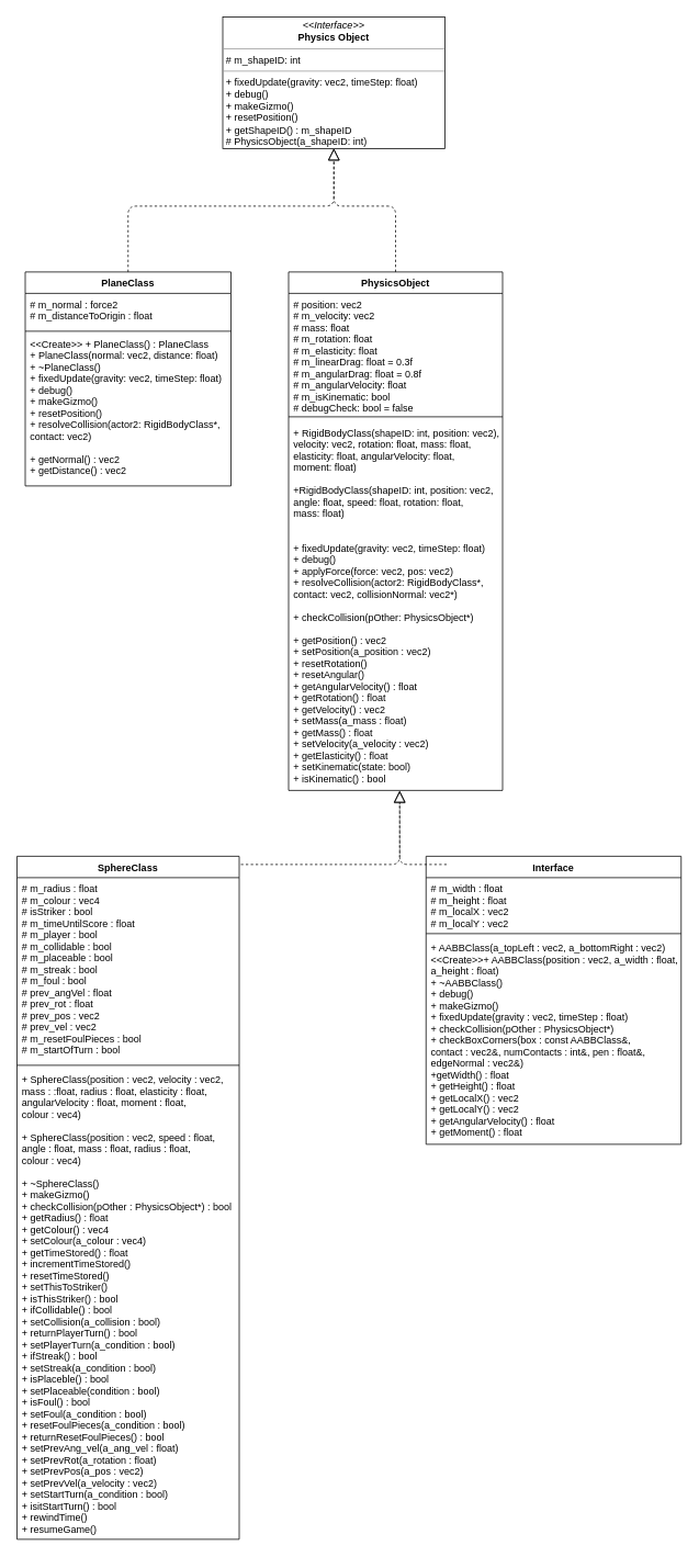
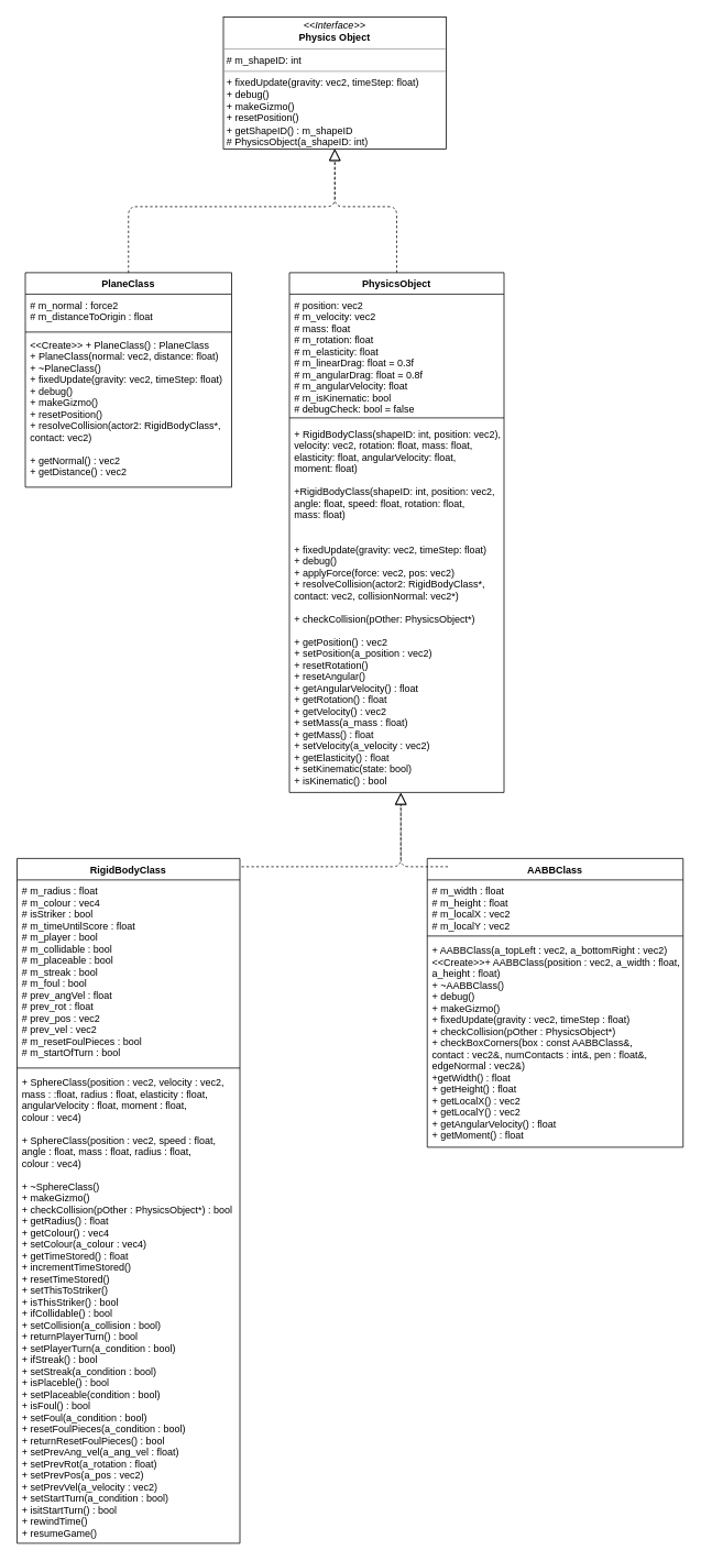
- <mxCell id="14" value="SphereClass" style="swimlane;fontStyle=1;align=center;verticalAlign=top;childLayout=stackLayout;horizontal=1;startSize=26;horizontalStack=0;resizeParent=1;resizeParentMax=0;resizeLast=0;collapsible=1;marginBottom=0;" parent="1" vertex="1"><mxGeometry x="20" y="1040" width="270" height="830" as="geometry" /></mxCell>
+ <mxCell id="14" value="RigidBodyClass" style="swimlane;fontStyle=1;align=center;verticalAlign=top;childLayout=stackLayout;horizontal=1;startSize=26;horizontalStack=0;resizeParent=1;resizeParentMax=0;resizeLast=0;collapsible=1;marginBottom=0;" parent="1" vertex="1"><mxGeometry x="20" y="1040" width="270" height="830" as="geometry" /></mxCell>
- <mxCell id="18" value="Interface" style="swimlane;fontStyle=1;align=center;verticalAlign=top;childLayout=stackLayout;horizontal=1;startSize=26;horizontalStack=0;resizeParent=1;resizeParentMax=0;resizeLast=0;collapsible=1;marginBottom=0;" vertex="1" parent="1"><mxGeometry x="517" y="1040" width="310" height="350" as="geometry" /></mxCell>
+ <mxCell id="18" value="AABBClass" style="swimlane;fontStyle=1;align=center;verticalAlign=top;childLayout=stackLayout;horizontal=1;startSize=26;horizontalStack=0;resizeParent=1;resizeParentMax=0;resizeLast=0;collapsible=1;marginBottom=0;" vertex="1" parent="1"><mxGeometry x="517" y="1040" width="310" height="350" as="geometry" /></mxCell>
